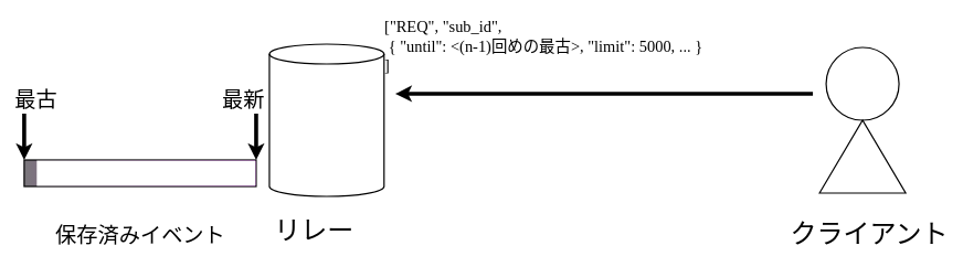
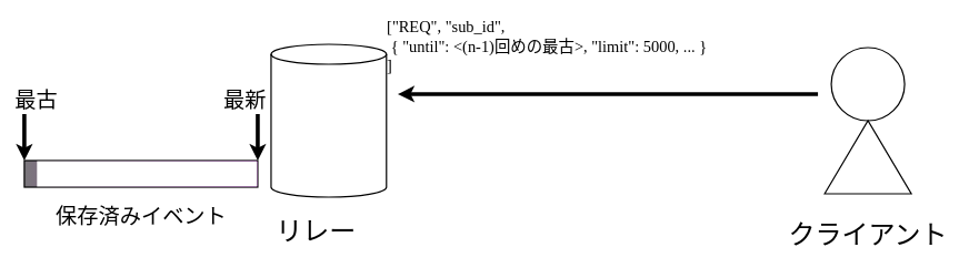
- <mxCell id="5" value="クライアント" style="text;html=1;align=center;verticalAlign=middle;resizable=0;points=[];autosize=1;strokeColor=none;fillColor=none;fontSize=40;strokeWidth=2;" parent="1" vertex="1"><mxGeometry x="1181" y="321" width="260" height="60" as="geometry" /></mxCell>
+ <mxCell id="5" value="クライアント" style="text;html=1;align=center;verticalAlign=middle;resizable=0;points=[];autosize=1;strokeColor=none;fillColor=none;fontSize=40;strokeWidth=2;" parent="1" vertex="1"><mxGeometry x="1171" y="321" width="260" height="60" as="geometry" /></mxCell>
- <mxCell id="8" value="保存済みイベント" style="text;html=1;align=center;verticalAlign=middle;resizable=0;points=[];autosize=1;strokeColor=none;fillColor=none;fontSize=32;strokeWidth=2;" parent="1" vertex="1"><mxGeometry x="71" y="331" width="280" height="50" as="geometry" /></mxCell>
+ <mxCell id="8" value="保存済みイベント" style="text;html=1;align=center;verticalAlign=middle;resizable=0;points=[];autosize=1;strokeColor=none;fillColor=none;fontSize=32;strokeWidth=2;" parent="1" vertex="1"><mxGeometry x="71" y="301" width="280" height="50" as="geometry" /></mxCell>
